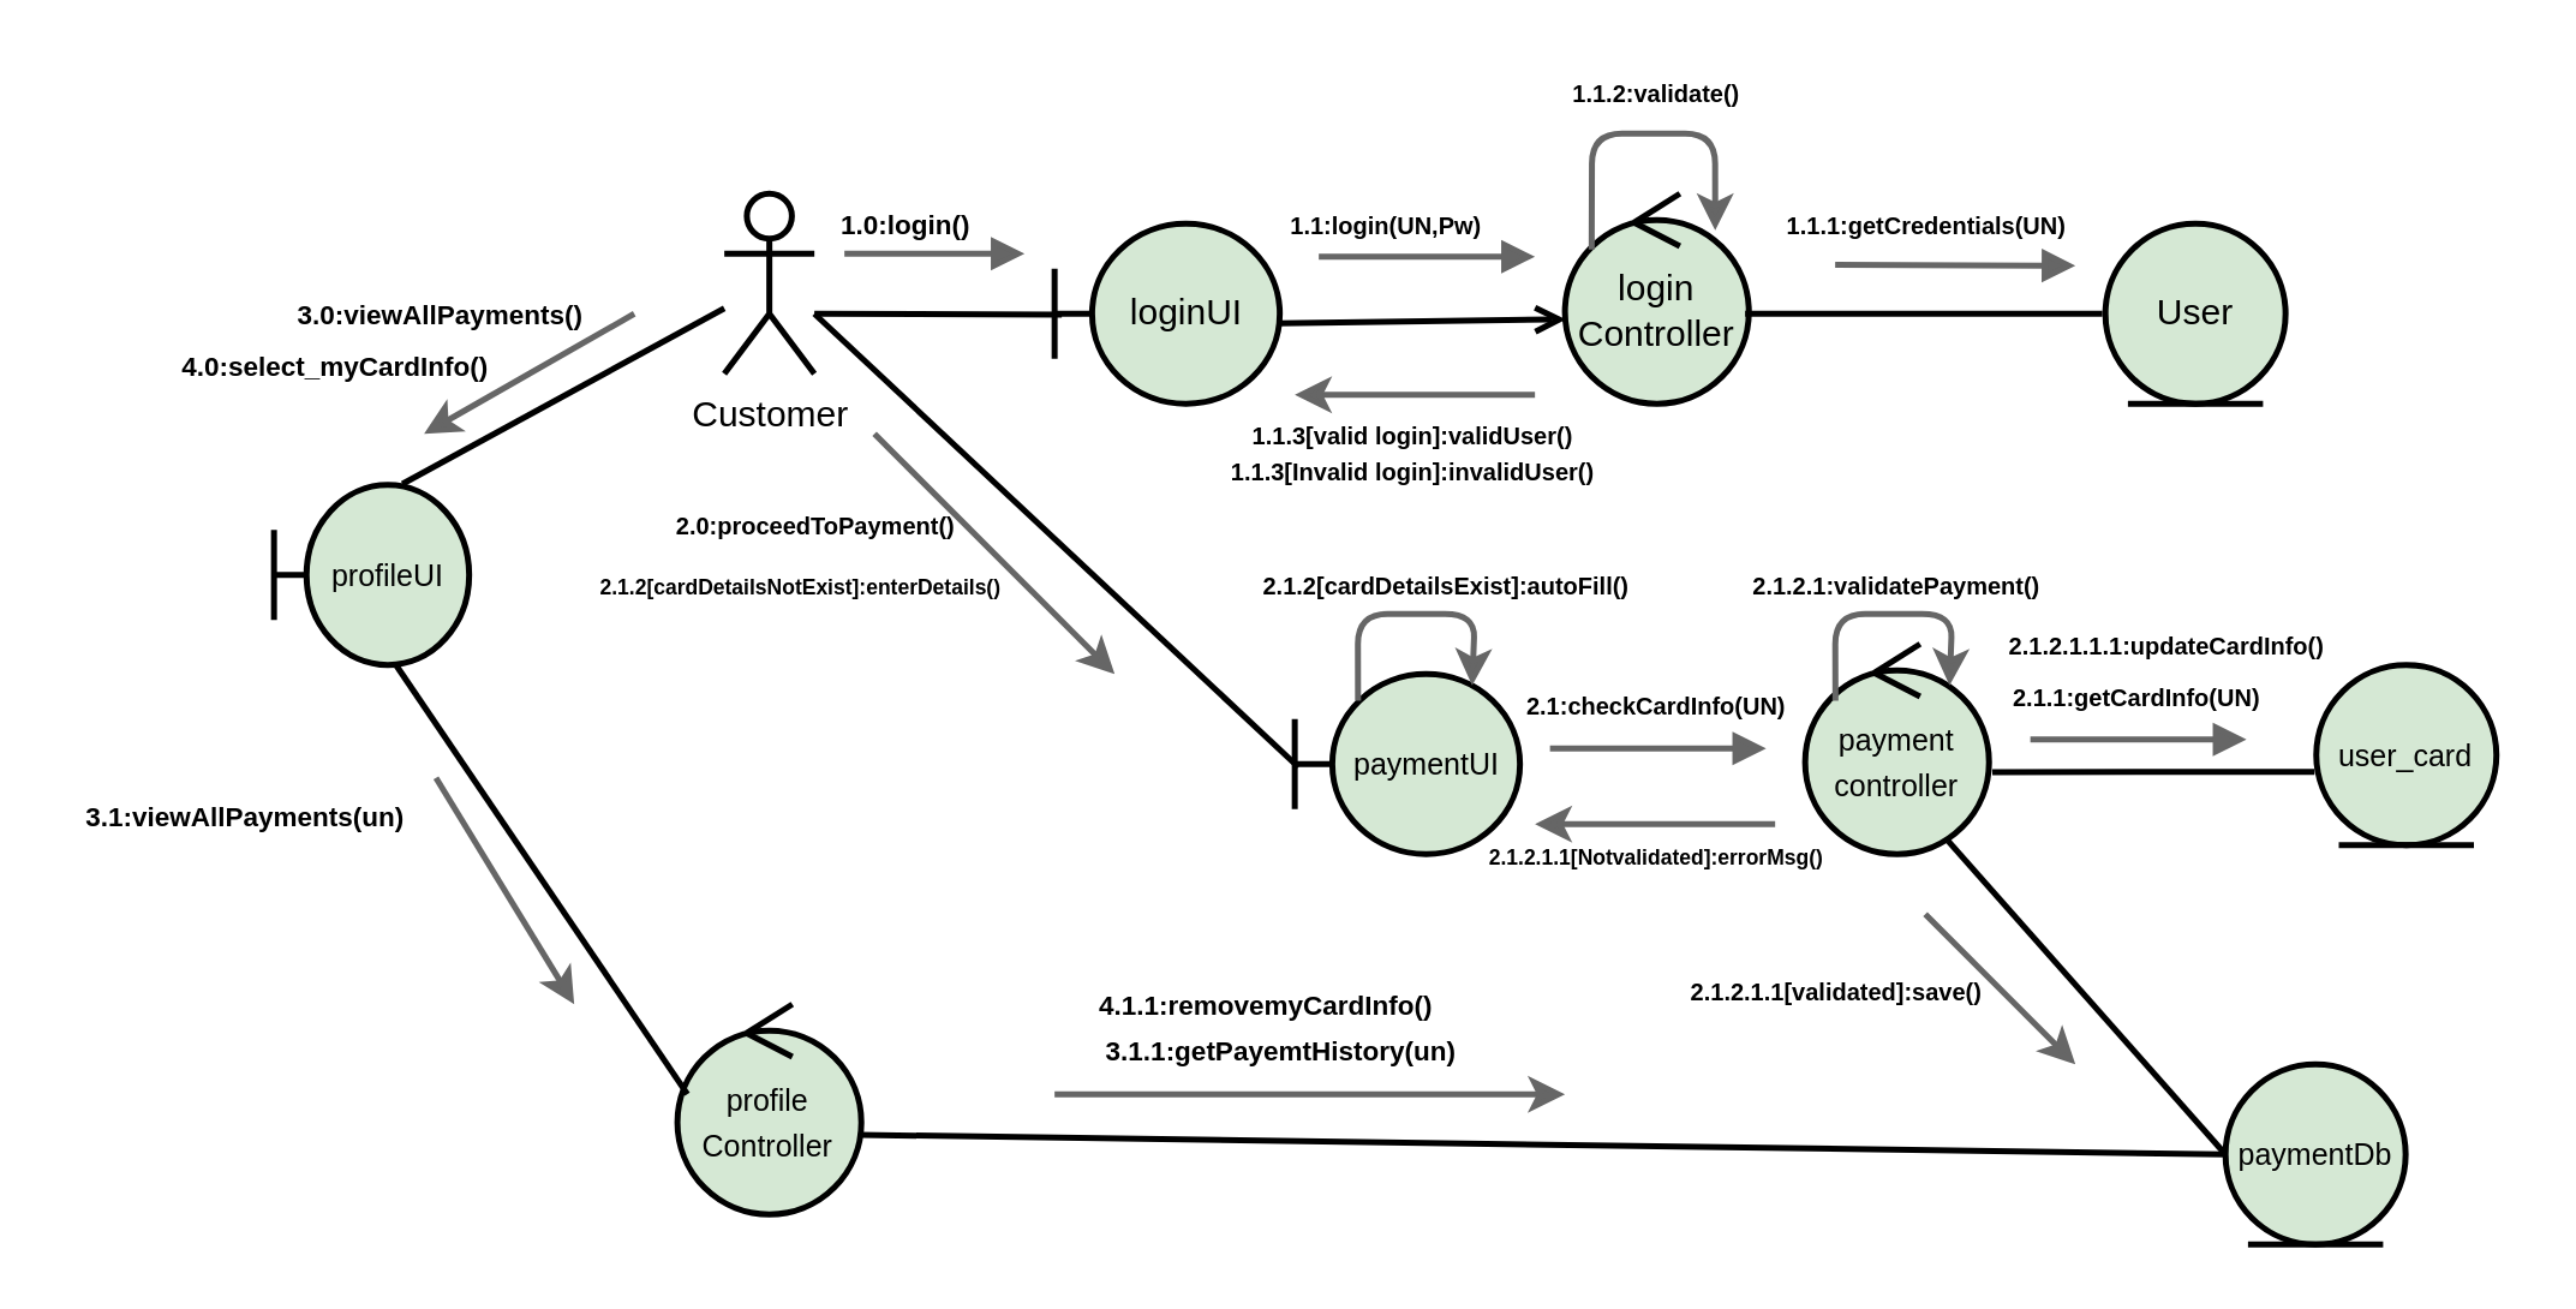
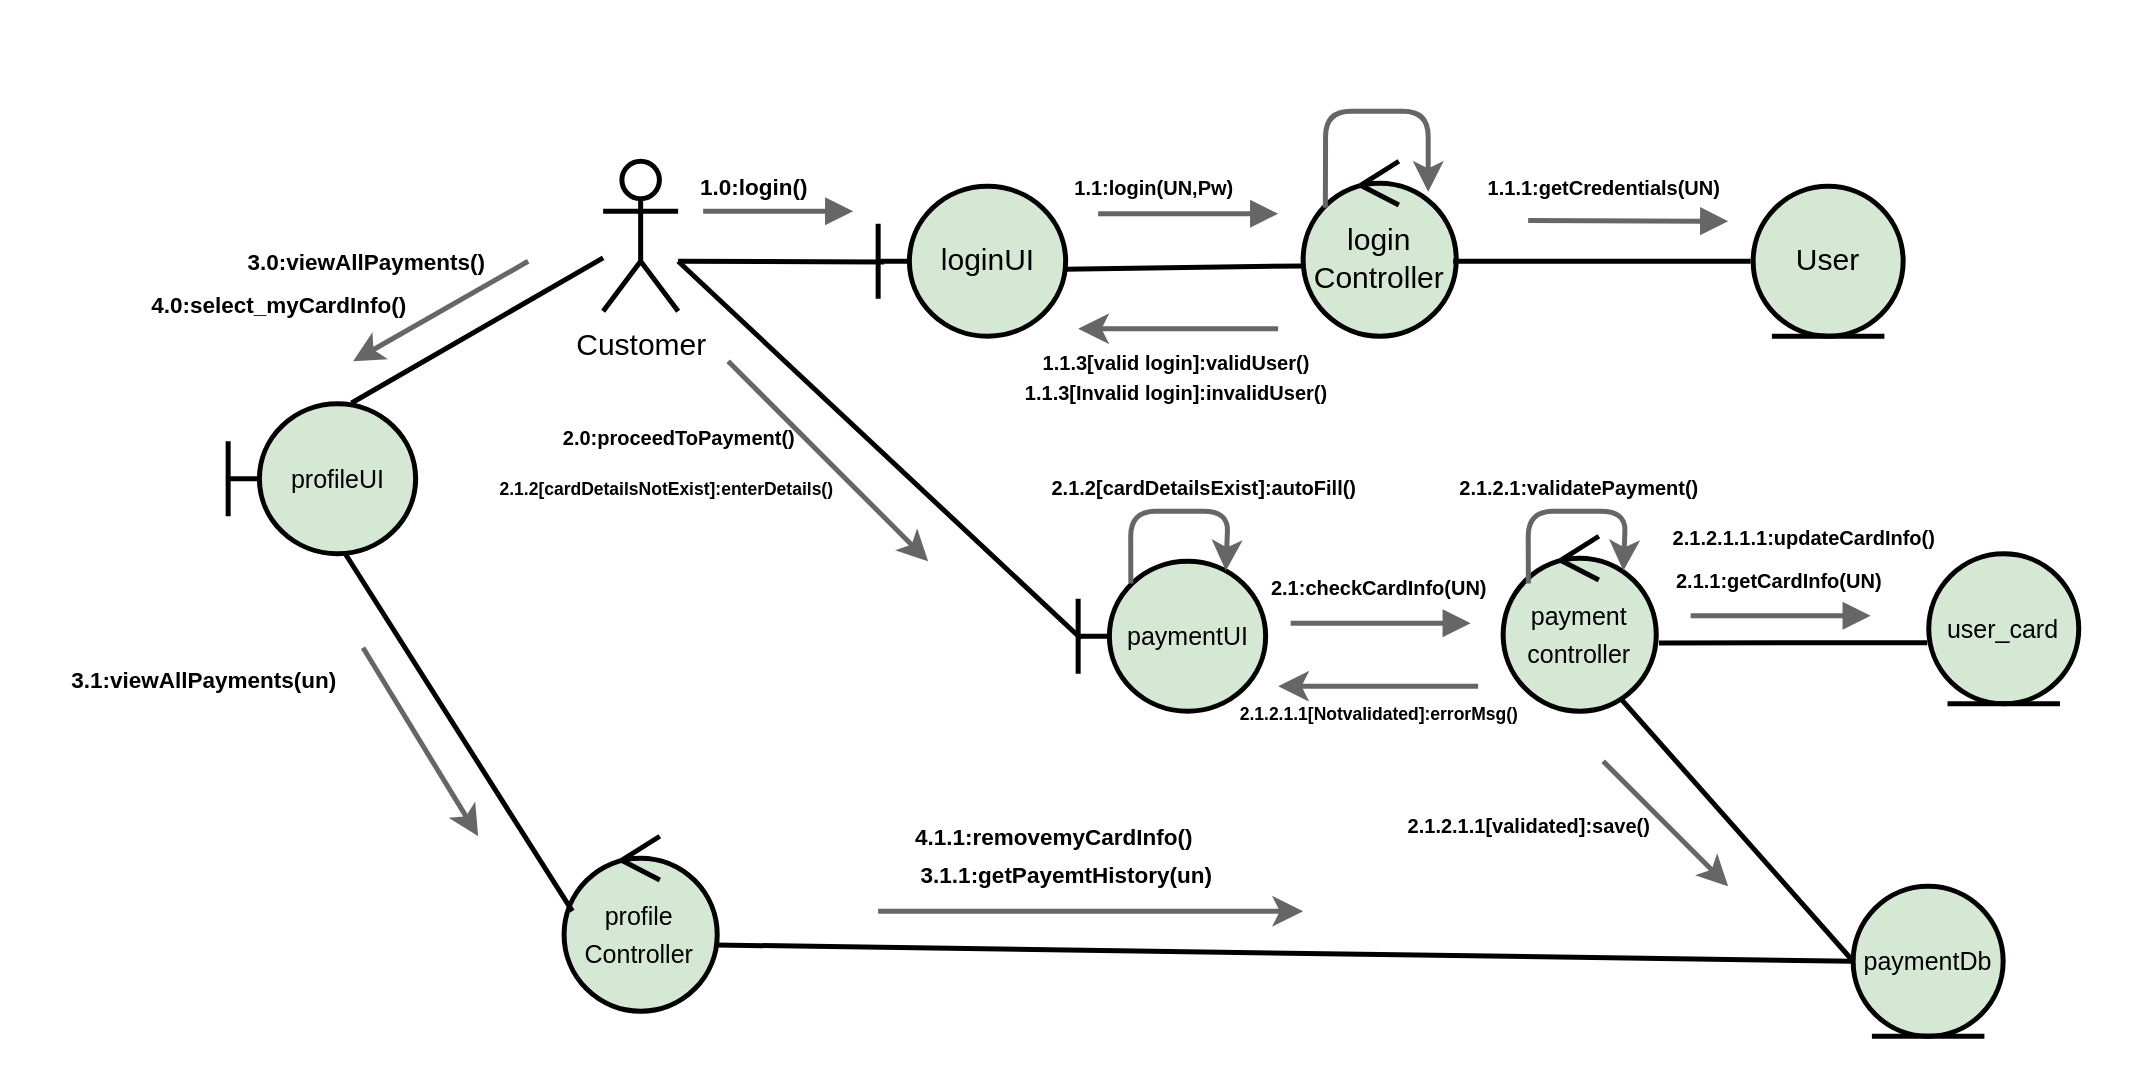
- <mxCell id="19" value="&lt;span style=&quot;font-size: 8px&quot;&gt;&lt;b&gt;1.1.2:validate()&lt;/b&gt;&lt;/span&gt;" style="text;html=1;align=center;verticalAlign=middle;resizable=0;points=[];autosize=1;" vertex="1" parent="1"><mxGeometry x="515.76" y="20" width="70" height="20" as="geometry" /></mxCell>
- <mxCell id="6" value="" style="endArrow=open;html=1;strokeWidth=2;exitX=0.991;exitY=0.553;exitDx=0;exitDy=0;exitPerimeter=0;entryX=0.005;entryY=0.598;entryDx=0;entryDy=0;entryPerimeter=0;" edge="1" parent="1" source="3" target="5"><mxGeometry width="50" height="50" relative="1" as="geometry"><mxPoint x="450.76" y="154" as="sourcePoint" /><mxPoint x="500.76" y="104" as="targetPoint" /></mxGeometry></mxCell>
+ <mxCell id="6" value="" style="endArrow=none;html=1;strokeWidth=2;exitX=0.991;exitY=0.553;exitDx=0;exitDy=0;exitPerimeter=0;entryX=0.005;entryY=0.598;entryDx=0;entryDy=0;entryPerimeter=0;" edge="1" parent="1" source="3" target="5"><mxGeometry width="50" height="50" relative="1" as="geometry"><mxPoint x="450.76" y="154" as="sourcePoint" /><mxPoint x="500.76" y="104" as="targetPoint" /></mxGeometry></mxCell>
- <mxCell id="55" value="&lt;span style=&quot;font-size: 10px&quot;&gt;profileUI&lt;/span&gt;" style="shape=umlBoundary;whiteSpace=wrap;html=1;strokeWidth=2;fillColor=#D5E8D4;" vertex="1" parent="1"><mxGeometry x="90.76" y="161" width="65" height="60" as="geometry" /></mxCell>
+ <mxCell id="55" value="&lt;span style=&quot;font-size: 10px&quot;&gt;profileUI&lt;/span&gt;" style="shape=umlBoundary;whiteSpace=wrap;html=1;strokeWidth=2;fillColor=#D5E8D4;" vertex="1" parent="1"><mxGeometry x="90.76" y="161" width="75" height="60" as="geometry" /></mxCell>
